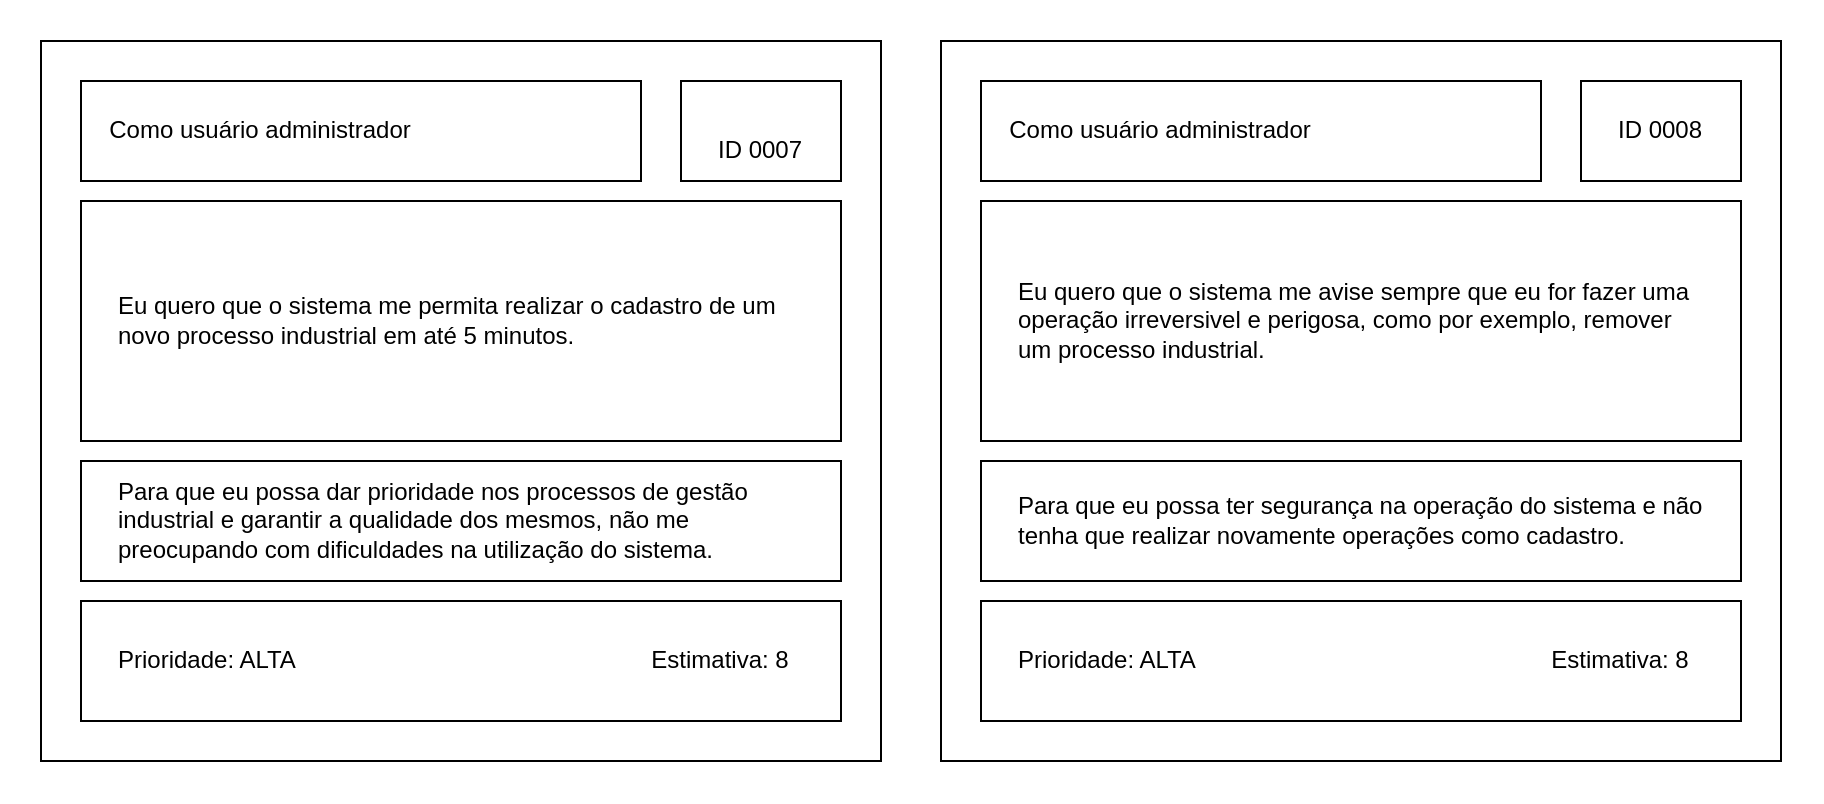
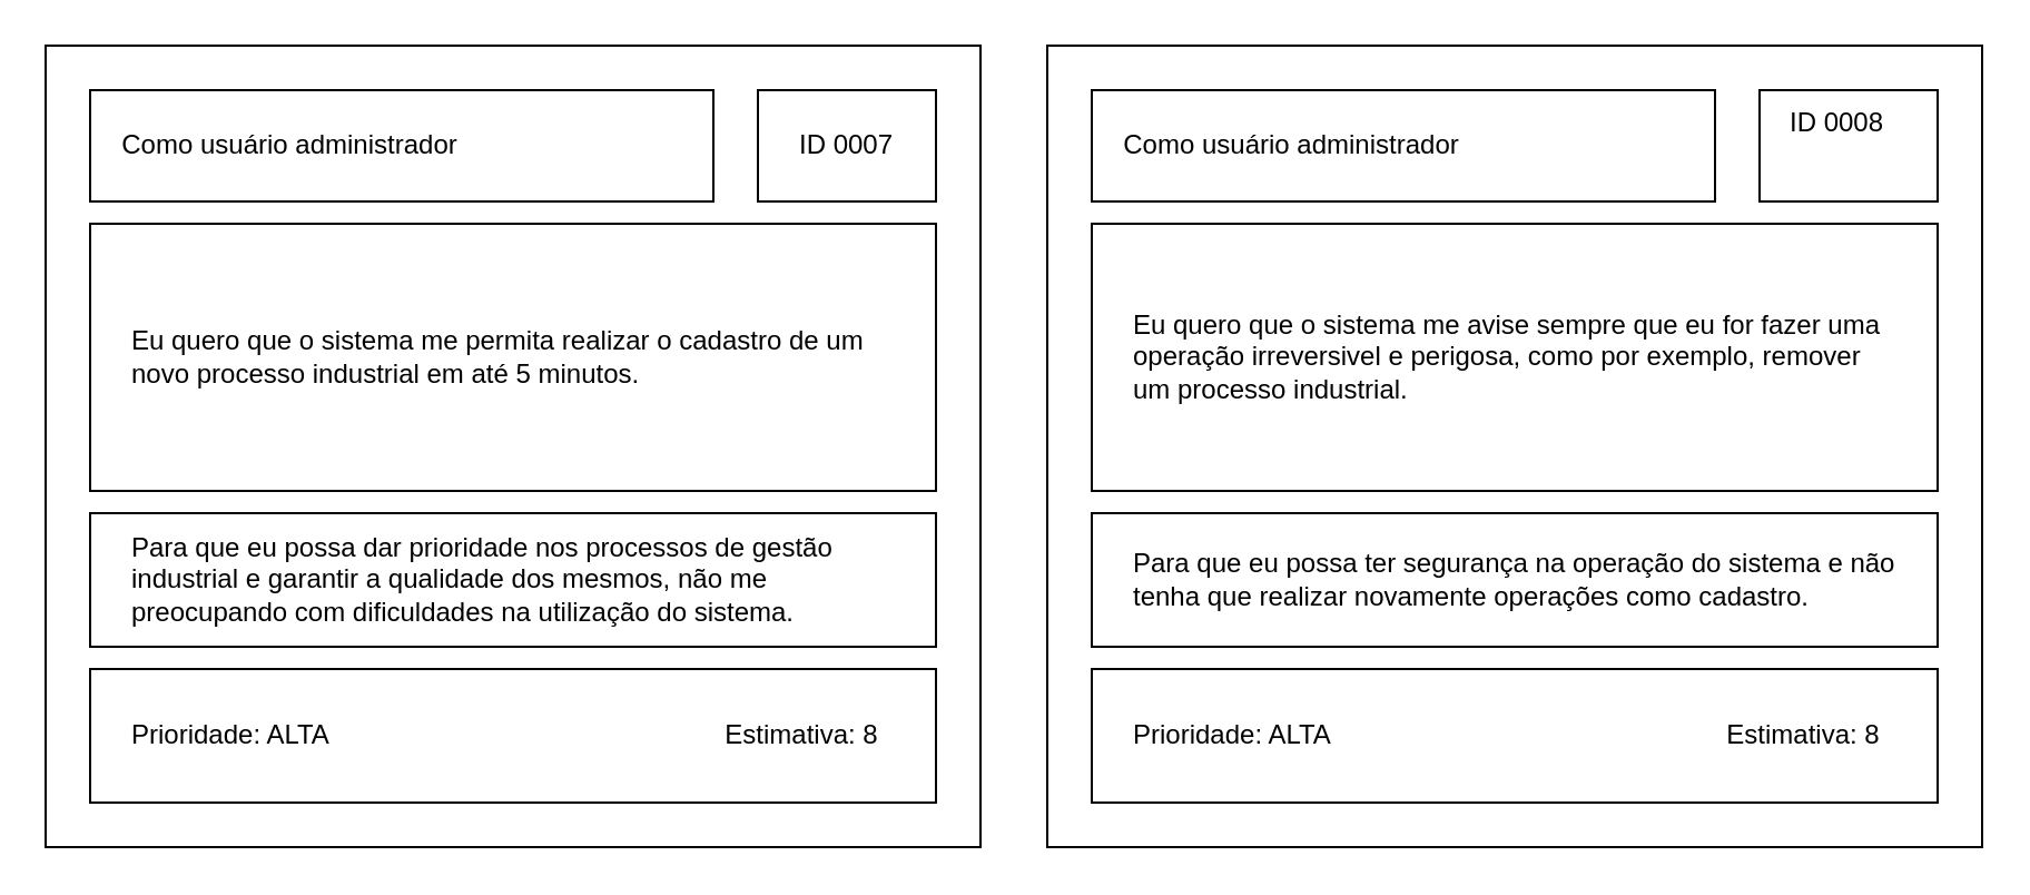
- <mxCell id="15" value="ID 0008" style="text;html=1;strokeColor=none;fillColor=none;align=center;verticalAlign=middle;whiteSpace=wrap;rounded=0;" parent="1" vertex="1"><mxGeometry x="800" y="55" width="60" height="20" as="geometry" /></mxCell>
+ <mxCell id="15" value="ID 0008" style="text;html=1;strokeColor=none;fillColor=none;align=center;verticalAlign=middle;whiteSpace=wrap;rounded=0;" parent="1" vertex="1"><mxGeometry x="795" y="45" width="60" height="20" as="geometry" /></mxCell>
- <mxCell id="6" value="ID 0007" style="text;html=1;strokeColor=none;fillColor=none;align=center;verticalAlign=middle;whiteSpace=wrap;rounded=0;" parent="1" vertex="1"><mxGeometry x="350" y="65" width="60" height="20" as="geometry" /></mxCell>
+ <mxCell id="6" value="ID 0007" style="text;html=1;strokeColor=none;fillColor=none;align=center;verticalAlign=middle;whiteSpace=wrap;rounded=0;" parent="1" vertex="1"><mxGeometry x="350" y="55" width="60" height="20" as="geometry" /></mxCell>
